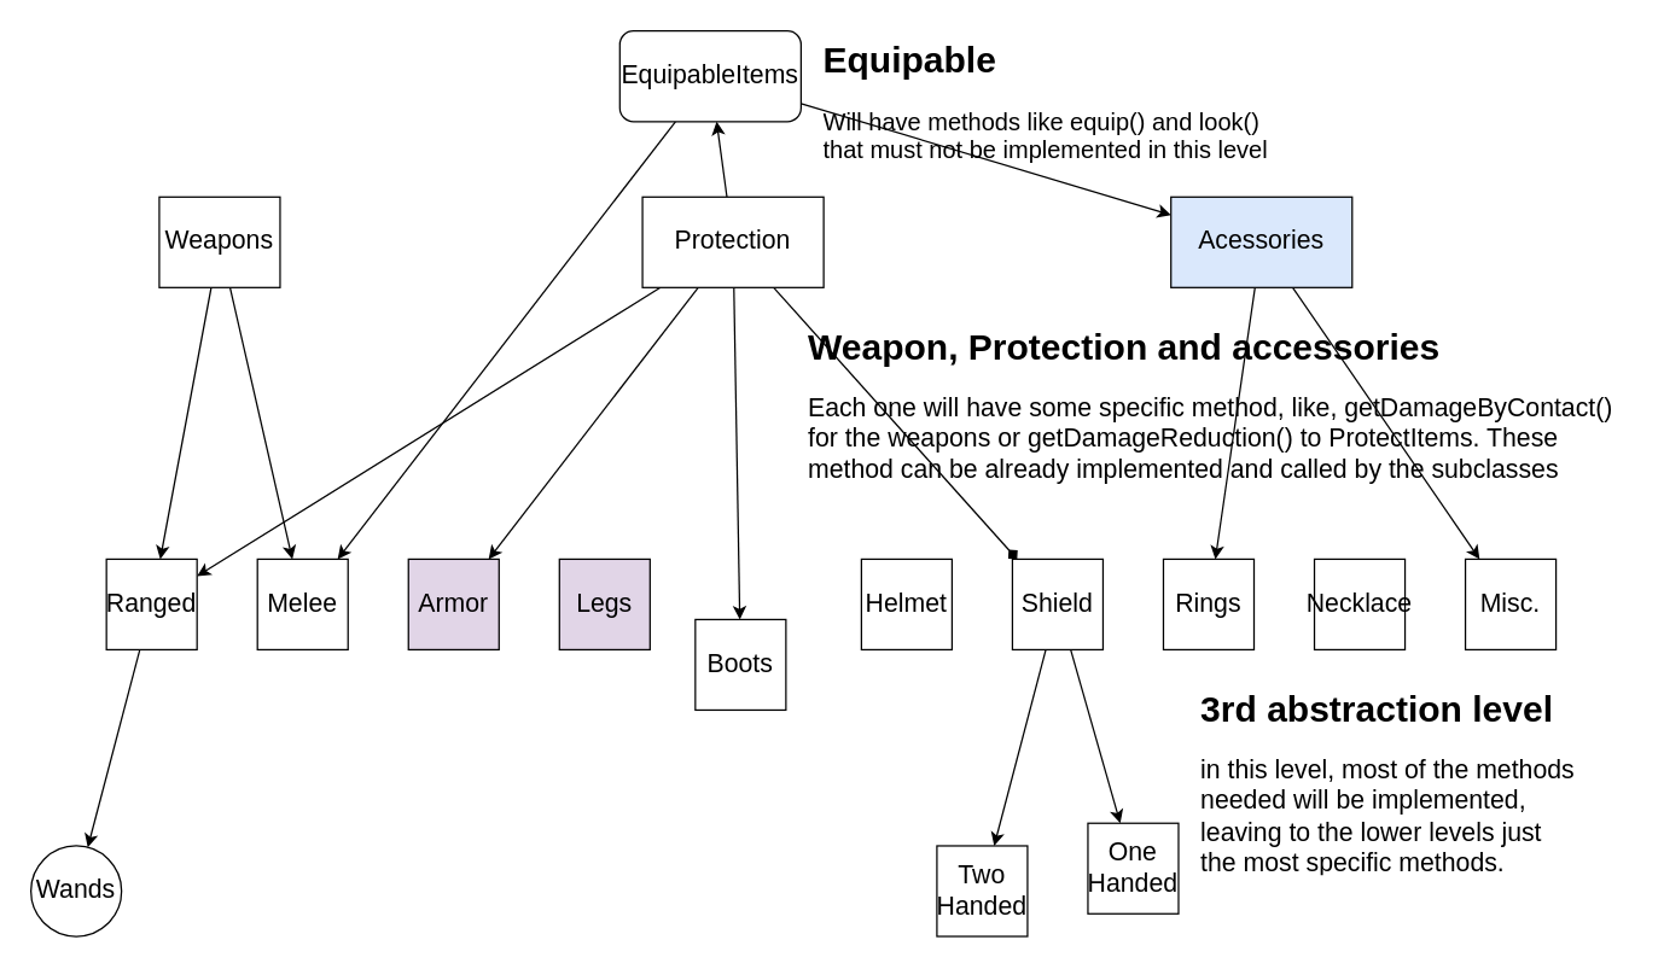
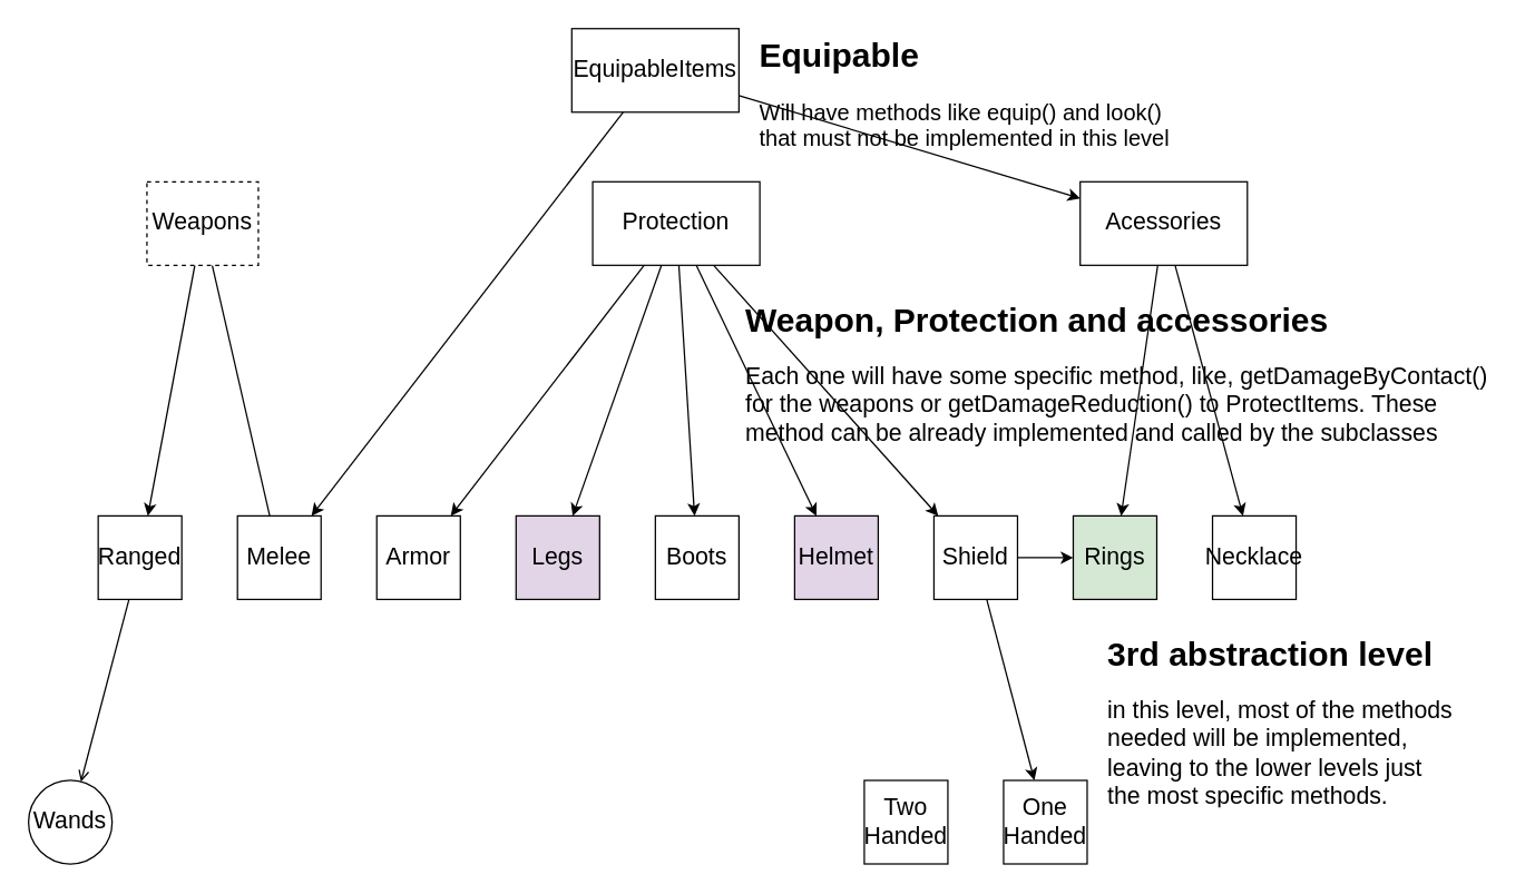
- <mxCell id="4" value="EquipableItems" style="whiteSpace=wrap;html=1;fontSize=17;rounded=1;" vertex="1" parent="1"><mxGeometry x="410" y="20" width="120" height="60" as="geometry" /></mxCell>
+ <mxCell id="4" value="EquipableItems" style="rounded=0;whiteSpace=wrap;html=1;fontSize=17;" vertex="1" parent="1"><mxGeometry x="410" y="20" width="120" height="60" as="geometry" /></mxCell>
- <mxCell id="11" value="" style="edgeStyle=none;html=1;" edge="1" parent="1" source="13" target="4"><mxGeometry relative="1" as="geometry" /></mxCell>
+ <mxCell id="11" value="" style="edgeStyle=none;html=1;" edge="1" parent="1" source="13" target="24"><mxGeometry relative="1" as="geometry" /></mxCell>
- <mxCell id="7" value="Weapons" style="whiteSpace=wrap;html=1;rounded=0;fontSize=17;" vertex="1" parent="1"><mxGeometry x="105" y="130" width="80" height="60" as="geometry" /></mxCell>
+ <mxCell id="7" value="Weapons" style="whiteSpace=wrap;html=1;rounded=0;fontSize=17;dashed=1;" vertex="1" parent="1"><mxGeometry x="105" y="130" width="80" height="60" as="geometry" /></mxCell>
- <mxCell id="17" value="Acessories" style="whiteSpace=wrap;html=1;rounded=0;fontSize=17;fillColor=#dae8fc;" vertex="1" parent="1"><mxGeometry x="775" y="130" width="120" height="60" as="geometry" /></mxCell>
+ <mxCell id="17" value="Acessories" style="whiteSpace=wrap;html=1;rounded=0;fontSize=17;" vertex="1" parent="1"><mxGeometry x="775" y="130" width="120" height="60" as="geometry" /></mxCell>
+ <mxCell id="15" value="" style="edgeStyle=none;html=1;" edge="1" parent="1" source="17" target="26"><mxGeometry relative="1" as="geometry" /></mxCell>
- <mxCell id="16" value="" style="edgeStyle=none;html=1;" edge="1" parent="1" source="17" target="27"><mxGeometry relative="1" as="geometry" /></mxCell>
- <mxCell id="9" value="" style="edgeStyle=none;html=1;" edge="1" parent="1" source="13" target="19"><mxGeometry relative="1" as="geometry" /></mxCell>
+ <mxCell id="9" value="" style="edgeStyle=none;html=1;" edge="1" parent="1" source="13" target="22"><mxGeometry relative="1" as="geometry" /></mxCell>
- <mxCell id="6" value="" style="edgeStyle=none;html=1;" edge="1" parent="1" source="7" target="20"><mxGeometry relative="1" as="geometry" /></mxCell>
+ <mxCell id="6" value="" style="edgeStyle=none;html=1;endArrow=none;" edge="1" parent="1" source="7" target="20"><mxGeometry relative="1" as="geometry" /></mxCell>
- <mxCell id="12" value="" style="edgeStyle=none;html=1;endArrow=diamond;" edge="1" parent="1" source="13" target="31"><mxGeometry relative="1" as="geometry" /></mxCell>
+ <mxCell id="12" value="" style="edgeStyle=none;html=1;" edge="1" parent="1" source="13" target="31"><mxGeometry relative="1" as="geometry" /></mxCell>
- <mxCell id="21" value="Armor&lt;br style=&quot;font-size: 17px;&quot;&gt;" style="whiteSpace=wrap;html=1;rounded=0;fontSize=17;fillColor=#e1d5e7;" vertex="1" parent="1"><mxGeometry x="270" y="370" width="60" height="60" as="geometry" /></mxCell>
+ <mxCell id="21" value="Armor&lt;br style=&quot;font-size: 17px;&quot;&gt;" style="whiteSpace=wrap;html=1;rounded=0;fontSize=17;" vertex="1" parent="1"><mxGeometry x="270" y="370" width="60" height="60" as="geometry" /></mxCell>
- <mxCell id="24" value="Helmet" style="whiteSpace=wrap;html=1;rounded=0;fontSize=17;" vertex="1" parent="1"><mxGeometry x="570" y="370" width="60" height="60" as="geometry" /></mxCell>
+ <mxCell id="24" value="Helmet" style="whiteSpace=wrap;html=1;rounded=0;fontSize=17;fillColor=#e1d5e7;" vertex="1" parent="1"><mxGeometry x="570" y="370" width="60" height="60" as="geometry" /></mxCell>
- <mxCell id="25" value="Rings" style="whiteSpace=wrap;html=1;rounded=0;fontSize=17;" vertex="1" parent="1"><mxGeometry x="770" y="370" width="60" height="60" as="geometry" /></mxCell>
+ <mxCell id="25" value="Rings" style="whiteSpace=wrap;html=1;rounded=0;fontSize=17;fillColor=#d5e8d4;" vertex="1" parent="1"><mxGeometry x="770" y="370" width="60" height="60" as="geometry" /></mxCell>
- <mxCell id="27" value="Misc." style="whiteSpace=wrap;html=1;rounded=0;fontSize=17;" vertex="1" parent="1"><mxGeometry x="970" y="370" width="60" height="60" as="geometry" /></mxCell>
- <mxCell id="23" value="Boots" style="whiteSpace=wrap;html=1;rounded=0;fontSize=17;" vertex="1" parent="1"><mxGeometry x="460" y="410" width="60" height="60" as="geometry" /></mxCell>
+ <mxCell id="23" value="Boots" style="whiteSpace=wrap;html=1;rounded=0;fontSize=17;" vertex="1" parent="1"><mxGeometry x="470" y="370" width="60" height="60" as="geometry" /></mxCell>
- <mxCell id="29" value="" style="edgeStyle=none;html=1;" edge="1" parent="1" source="31" target="32"><mxGeometry relative="1" as="geometry" /></mxCell>
+ <mxCell id="29" value="" style="edgeStyle=none;html=1;" edge="1" parent="1" source="31" target="25"><mxGeometry relative="1" as="geometry" /></mxCell>
- <mxCell id="18" value="" style="edgeStyle=none;html=1;" edge="1" parent="1" source="19" target="28"><mxGeometry relative="1" as="geometry" /></mxCell>
+ <mxCell id="18" value="" style="edgeStyle=none;html=1;endArrow=open;" edge="1" parent="1" source="19" target="28"><mxGeometry relative="1" as="geometry" /></mxCell>
- <mxCell id="33" value="One Handed" style="whiteSpace=wrap;html=1;rounded=0;fontSize=17;" vertex="1" parent="1"><mxGeometry x="720" y="545" width="60" height="60" as="geometry" /></mxCell>
+ <mxCell id="33" value="One Handed" style="whiteSpace=wrap;html=1;rounded=0;fontSize=17;" vertex="1" parent="1"><mxGeometry x="720" y="560" width="60" height="60" as="geometry" /></mxCell>
